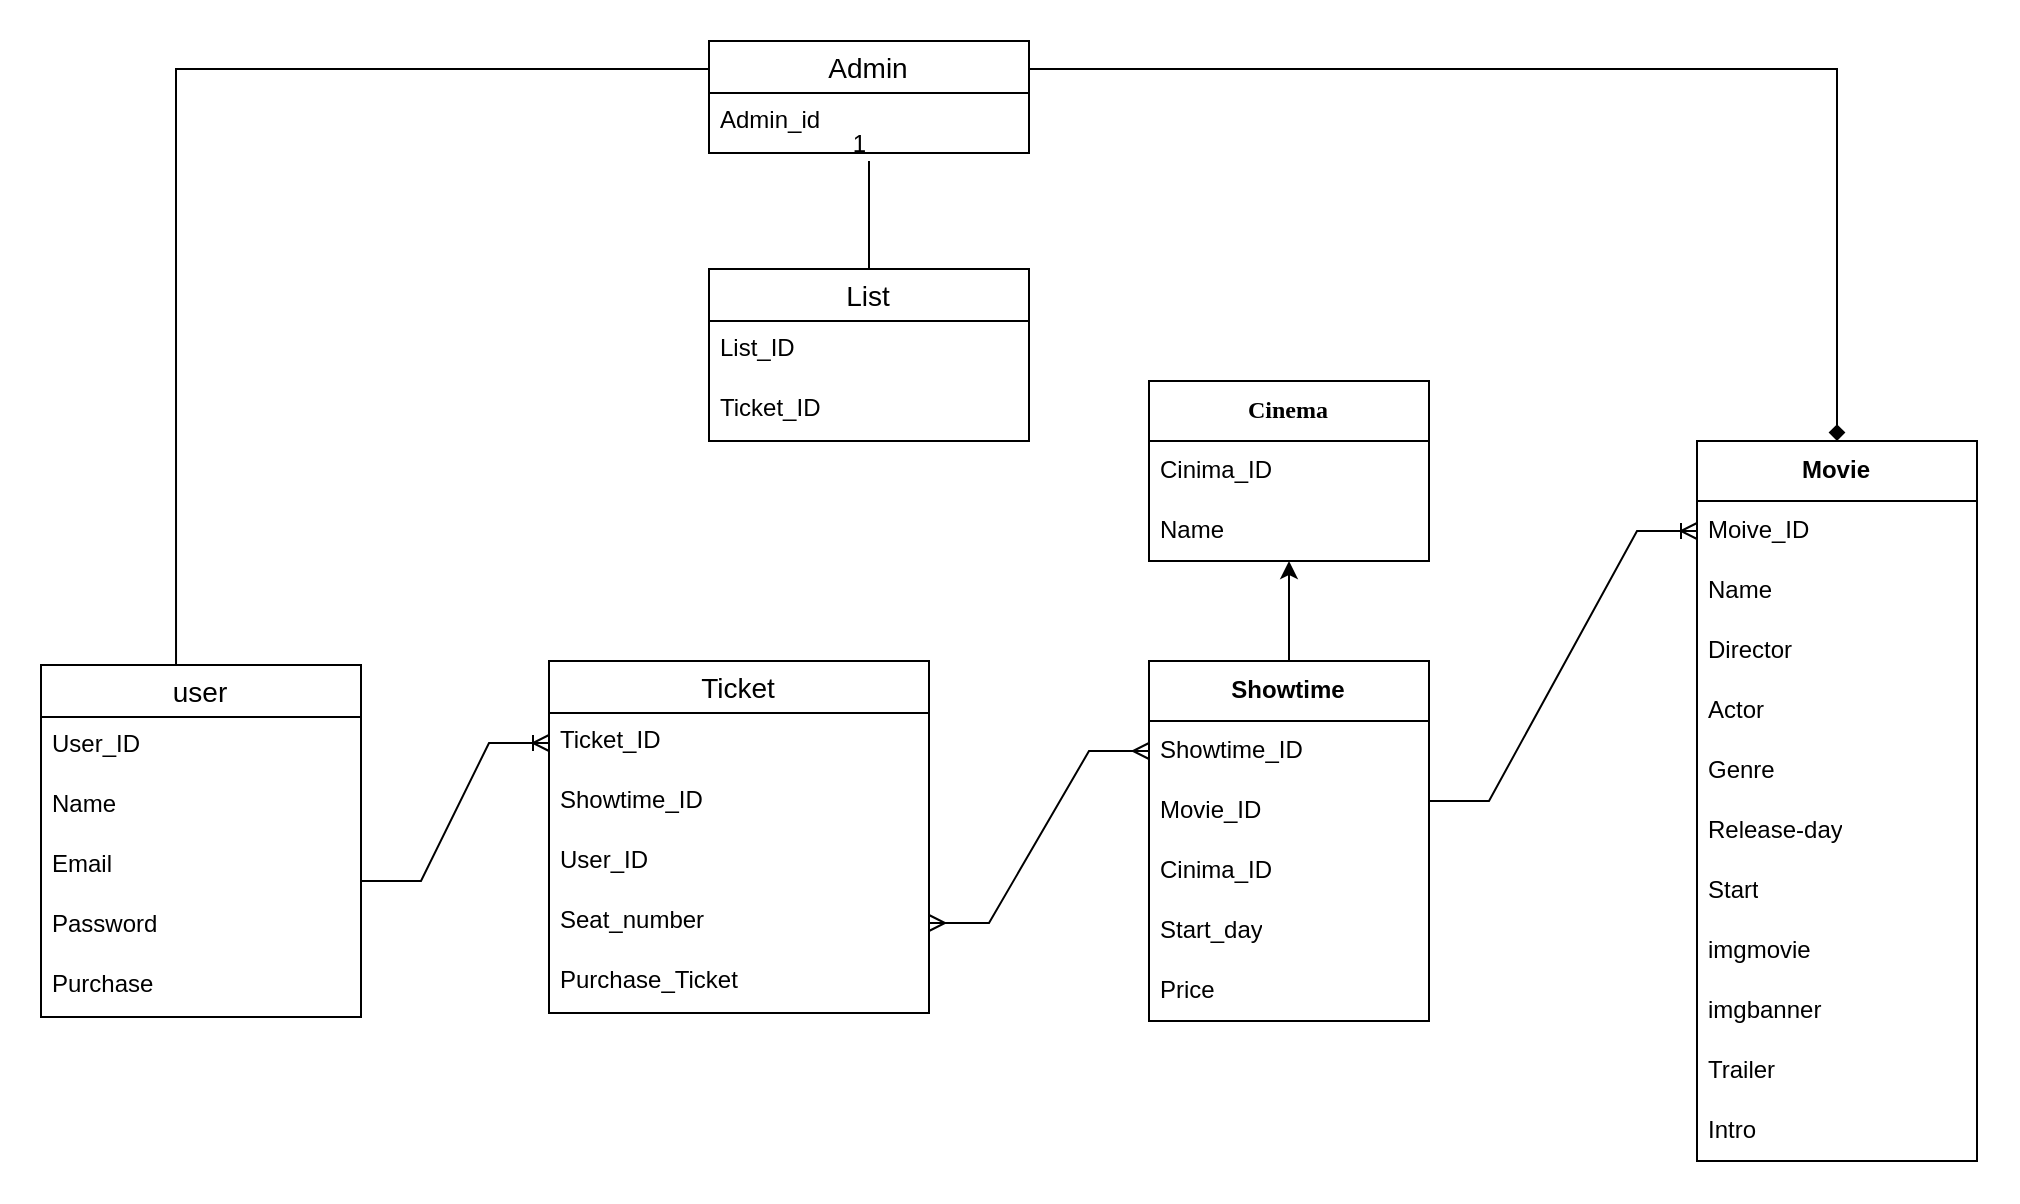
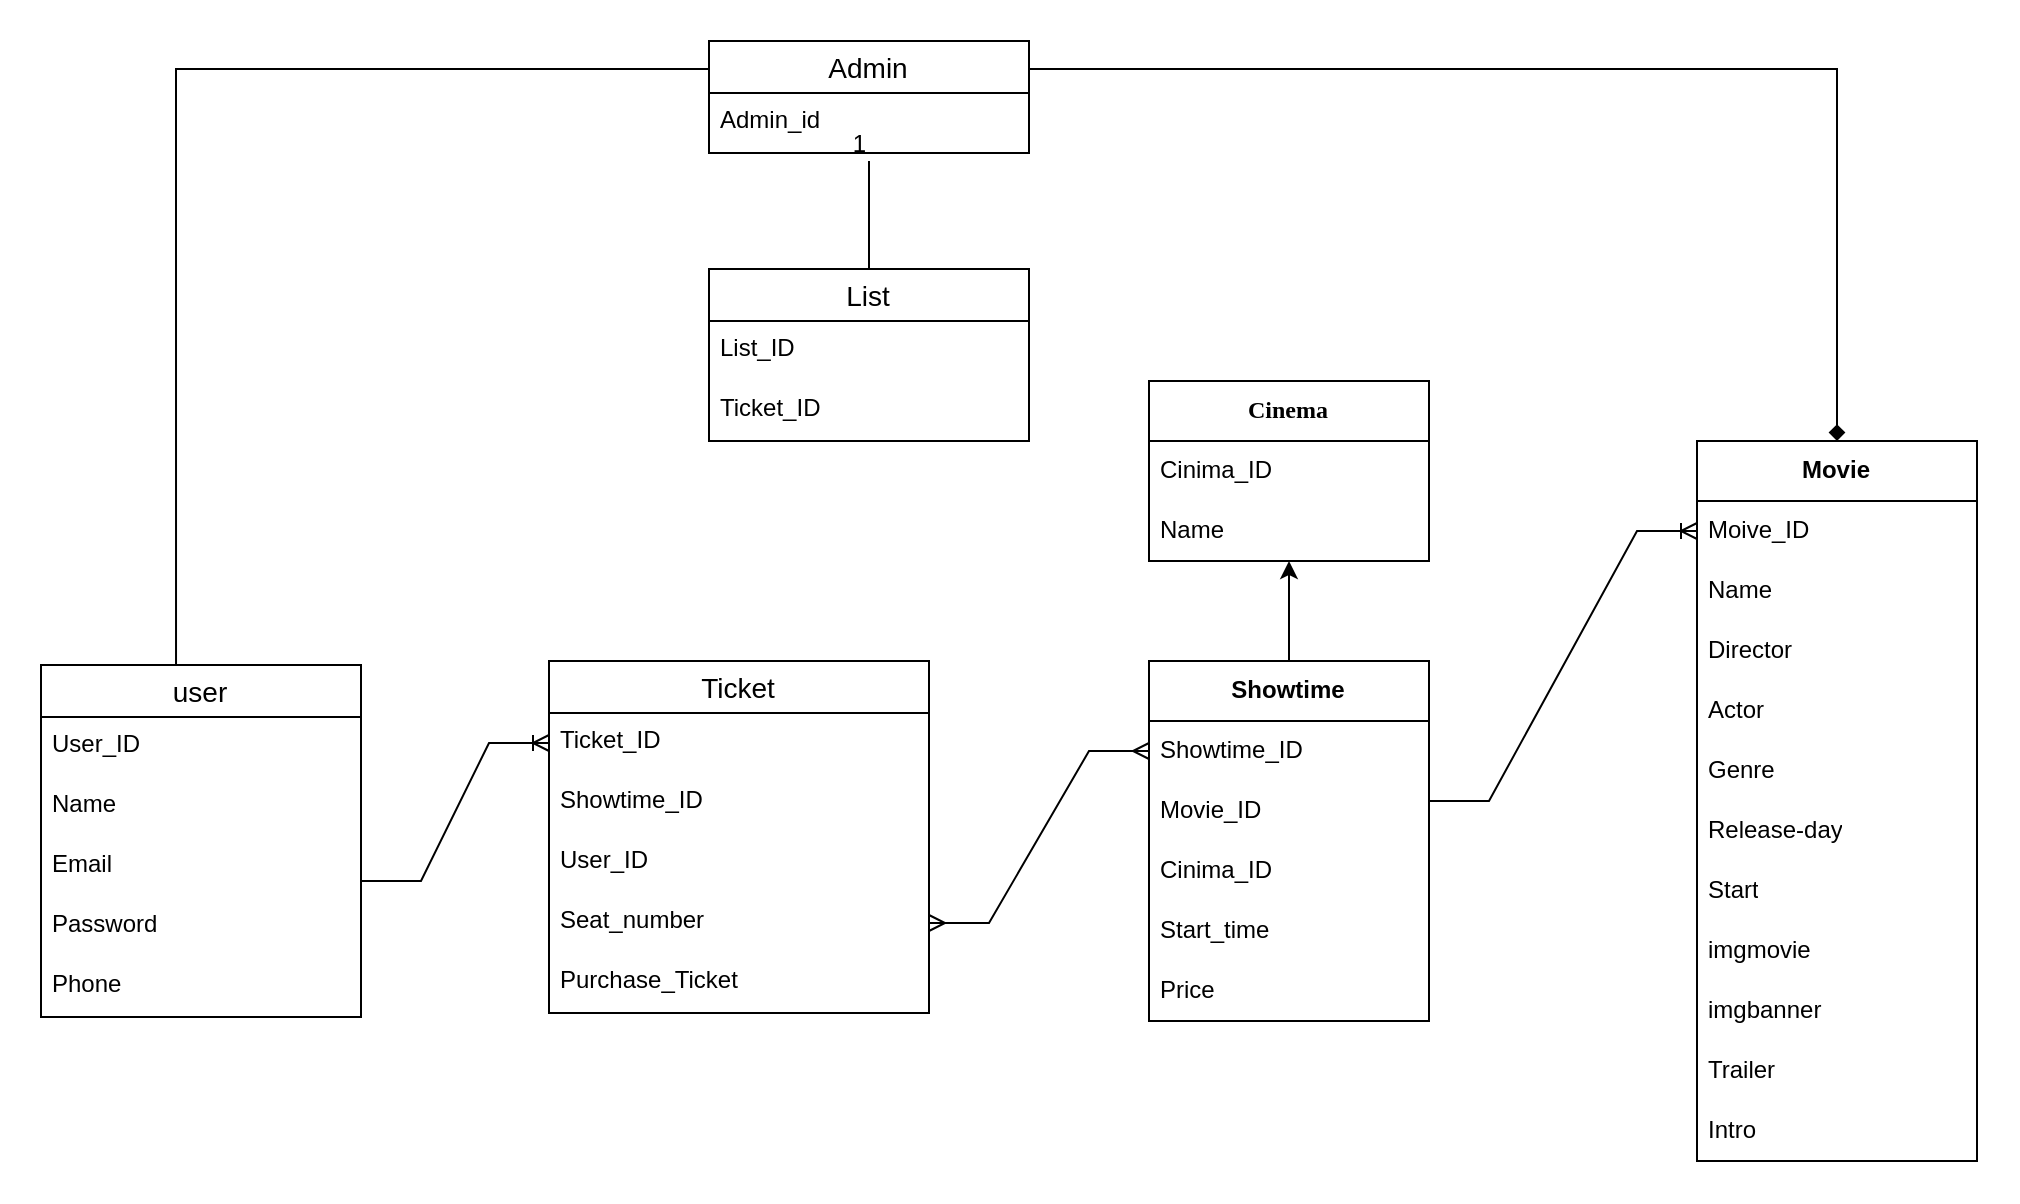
- <mxCell id="43" value="Start_day" style="text;strokeColor=none;fillColor=none;align=left;verticalAlign=middle;spacingLeft=4;spacingRight=4;overflow=hidden;points=[[0,0.5],[1,0.5]];portConstraint=eastwest;rotatable=0;whiteSpace=wrap;html=1;" vertex="1" parent="39"><mxGeometry y="120" width="140" height="30" as="geometry" /></mxCell>
+ <mxCell id="43" value="Start_time" style="text;strokeColor=none;fillColor=none;align=left;verticalAlign=middle;spacingLeft=4;spacingRight=4;overflow=hidden;points=[[0,0.5],[1,0.5]];portConstraint=eastwest;rotatable=0;whiteSpace=wrap;html=1;" vertex="1" parent="39"><mxGeometry y="120" width="140" height="30" as="geometry" /></mxCell>
- <mxCell id="17" value="Purchase" style="text;strokeColor=none;fillColor=none;spacingLeft=4;spacingRight=4;overflow=hidden;rotatable=0;points=[[0,0.5],[1,0.5]];portConstraint=eastwest;fontSize=12;whiteSpace=wrap;html=1;" parent="12" vertex="1"><mxGeometry y="146" width="160" height="30" as="geometry" /></mxCell>
+ <mxCell id="17" value="Phone" style="text;strokeColor=none;fillColor=none;spacingLeft=4;spacingRight=4;overflow=hidden;rotatable=0;points=[[0,0.5],[1,0.5]];portConstraint=eastwest;fontSize=12;whiteSpace=wrap;html=1;" parent="12" vertex="1"><mxGeometry y="146" width="160" height="30" as="geometry" /></mxCell>
